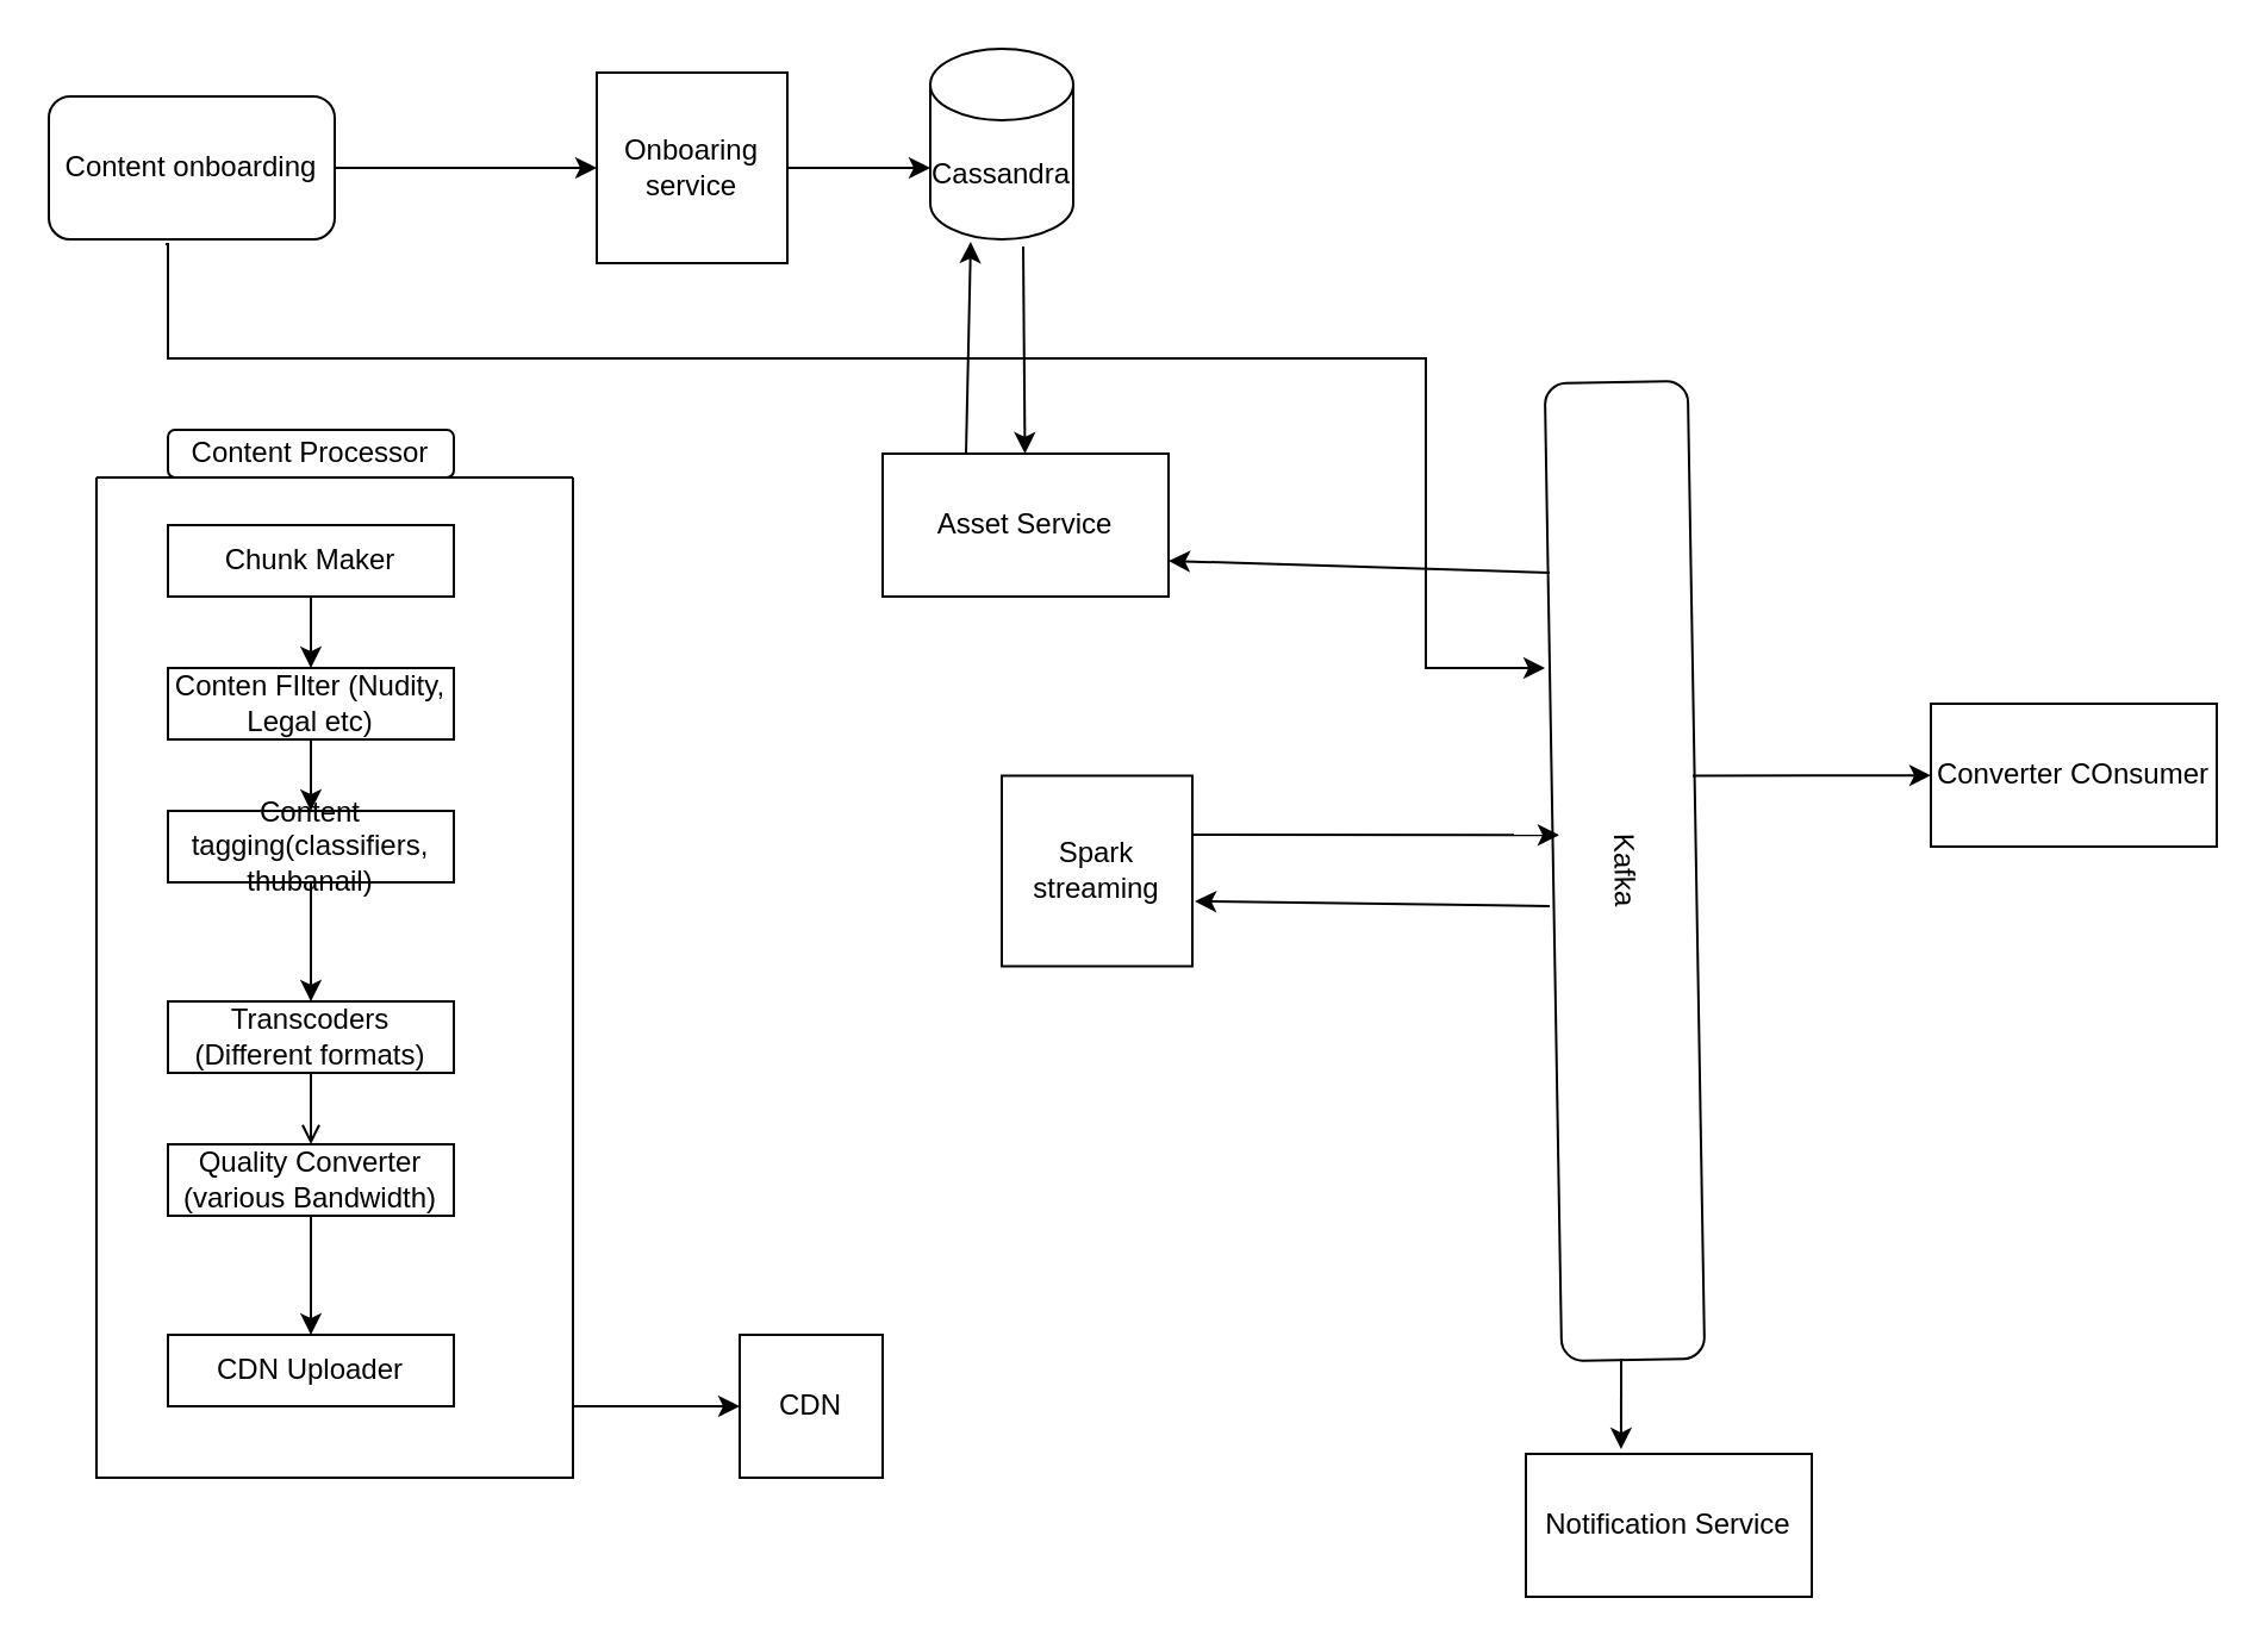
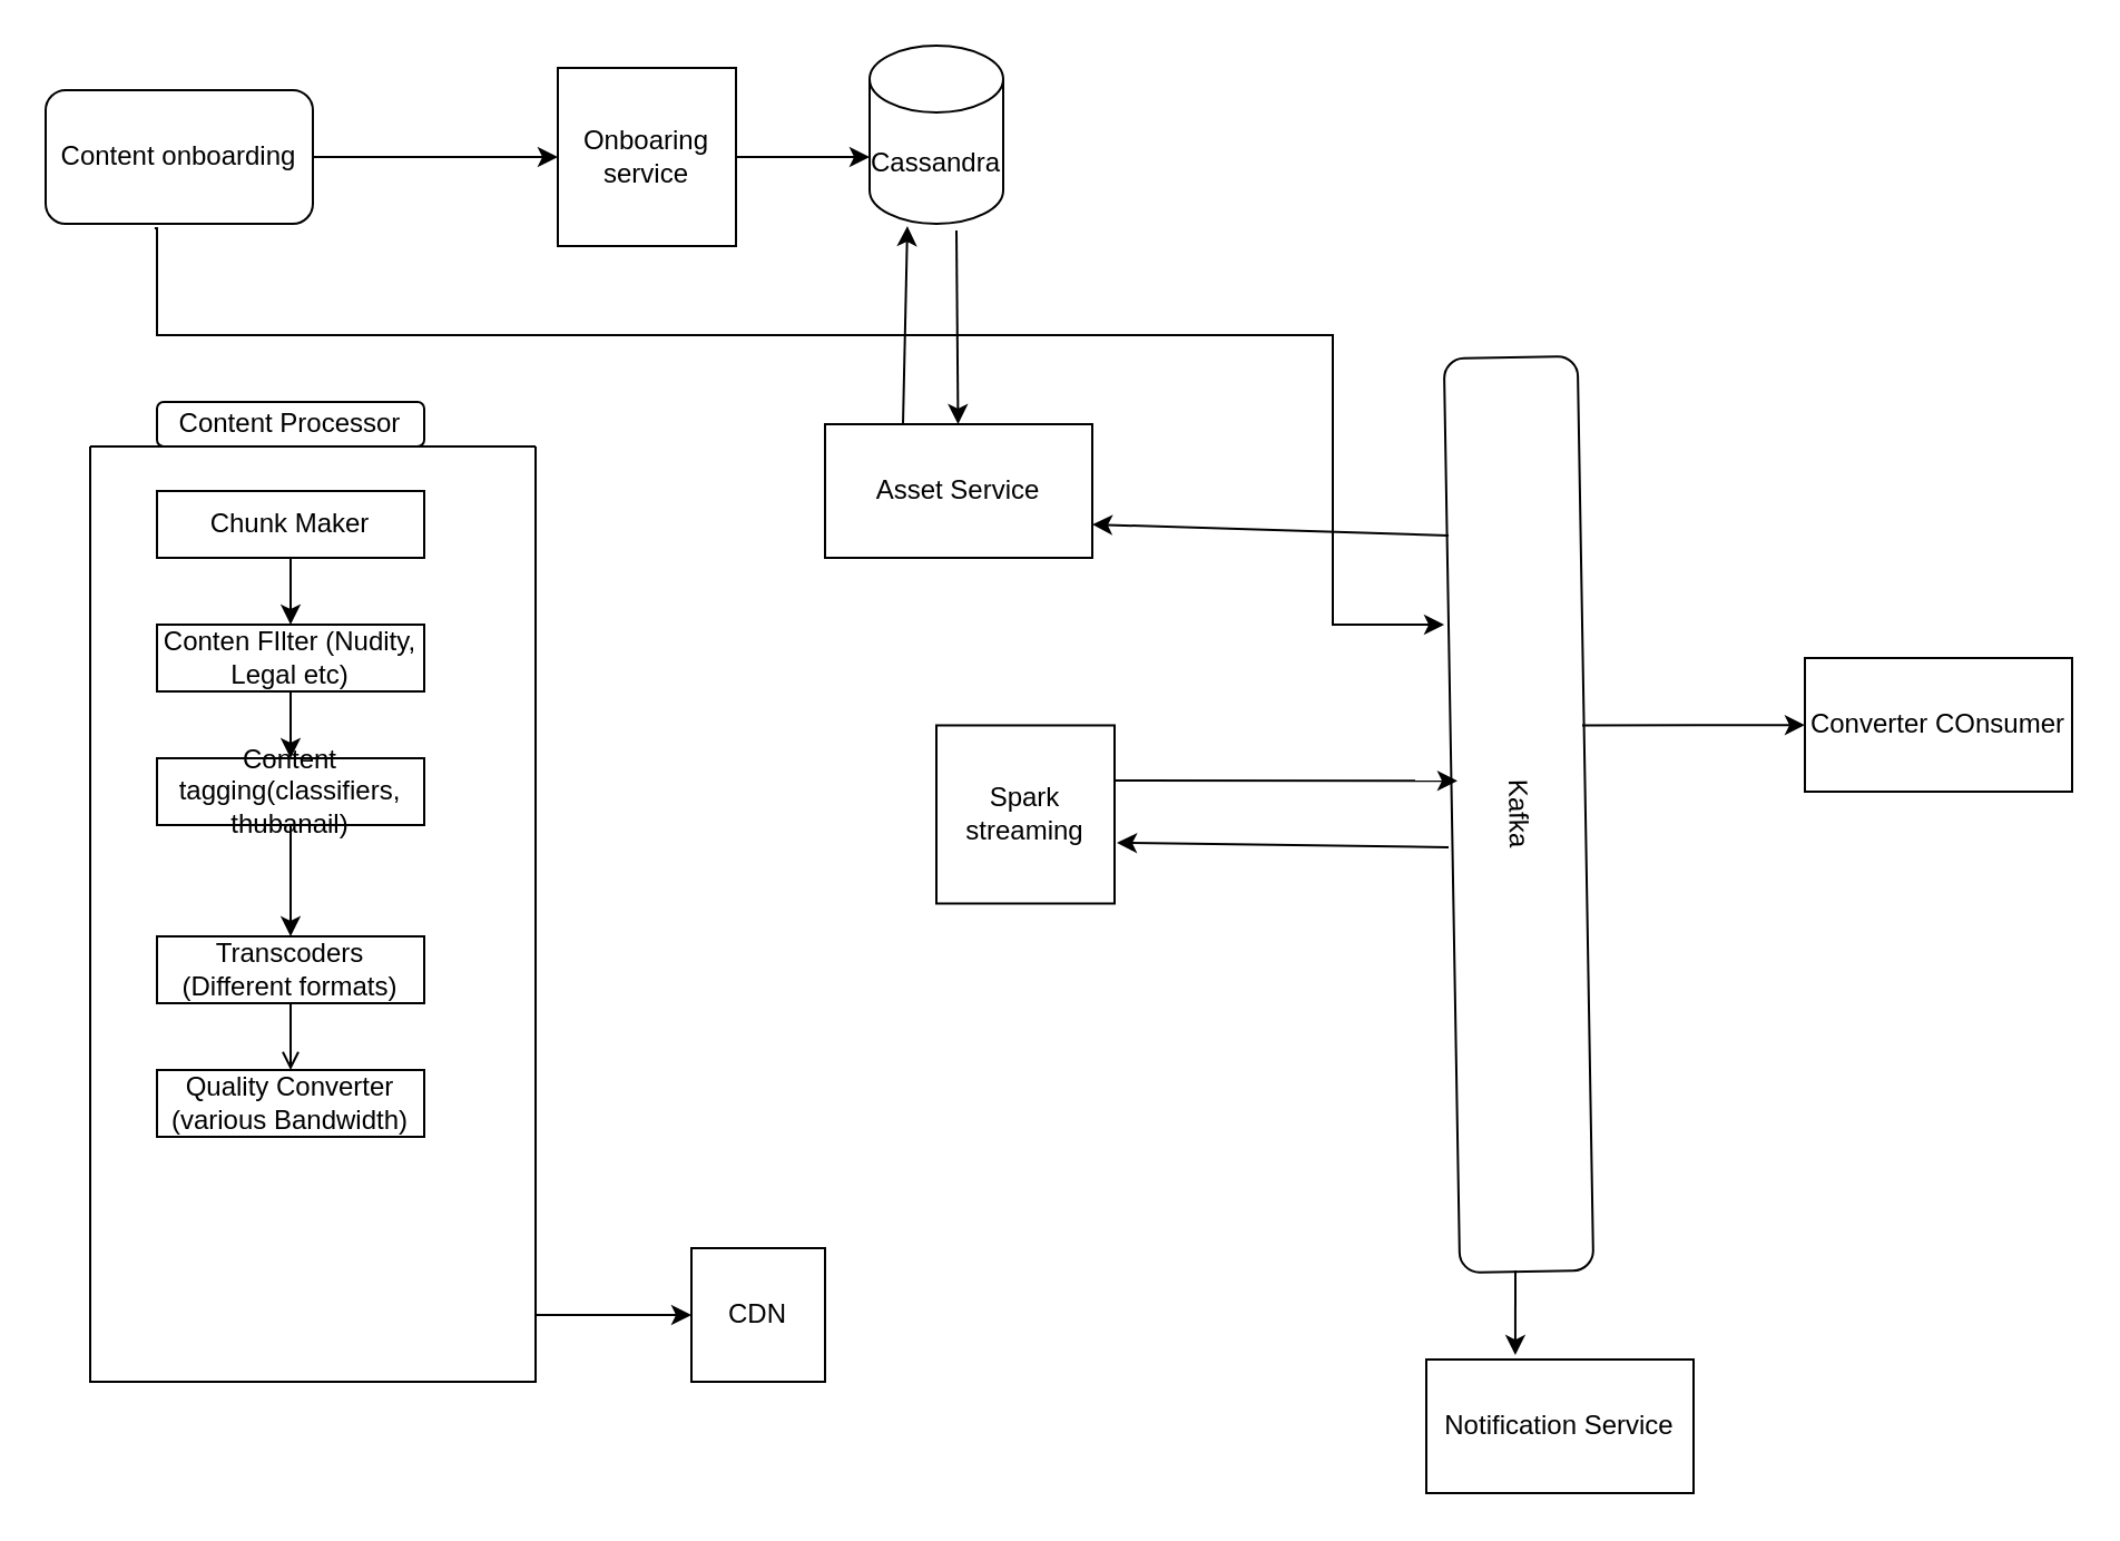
- <mxCell id="15" value="" style="edgeStyle=orthogonalEdgeStyle;rounded=0;orthogonalLoop=1;jettySize=auto;html=1;" edge="1" parent="6" source="16" target="17"><mxGeometry relative="1" as="geometry" /></mxCell>
- <mxCell id="17" value="CDN Uploader" style="whiteSpace=wrap;html=1;" vertex="1" parent="6"><mxGeometry x="30" y="360" width="120" height="30" as="geometry" /></mxCell>
